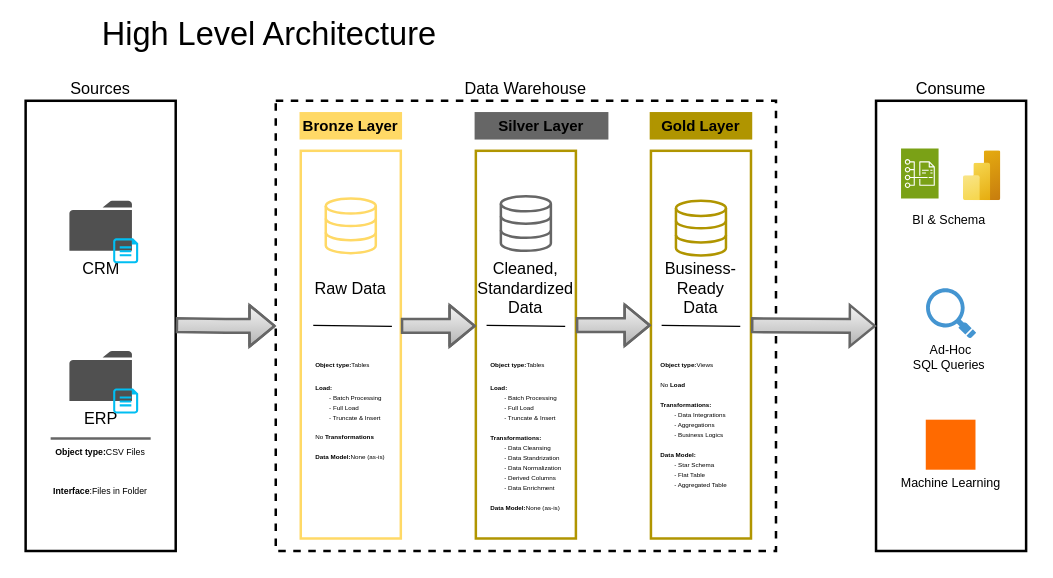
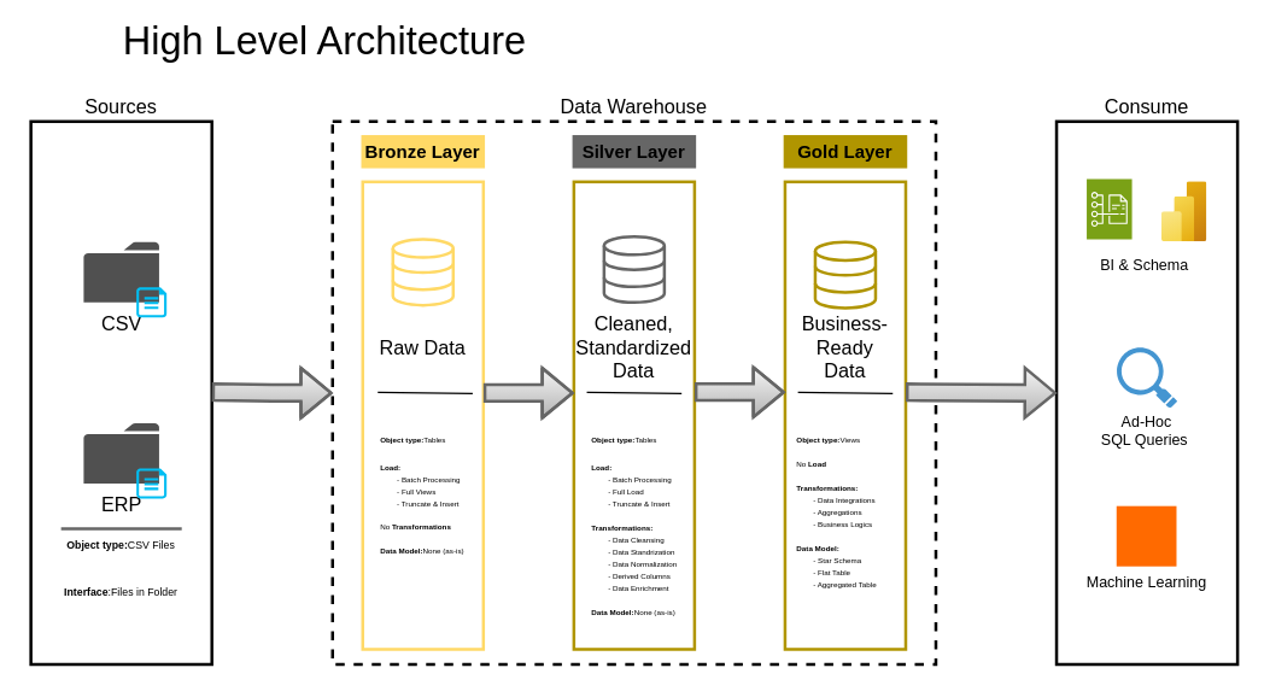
- <mxCell id="11" value="&lt;b&gt;&lt;font style=&quot;font-size: 12px;&quot;&gt;Silver Layer&lt;/font&gt;&lt;/b&gt;" style="rounded=0;whiteSpace=wrap;html=1;fillColor=#666666;strokeColor=#666666;fontColor=#000000;strokeWidth=2;fontSize=13;" parent="1" vertex="1"><mxGeometry x="380" y="90" width="105" height="20" as="geometry" /></mxCell>
+ <mxCell id="11" value="&lt;b&gt;&lt;font style=&quot;font-size: 12px;&quot;&gt;Silver Layer&lt;/font&gt;&lt;/b&gt;" style="rounded=0;whiteSpace=wrap;html=1;fillColor=#666666;strokeColor=#666666;fontColor=#000000;strokeWidth=2;fontSize=13;" parent="1" vertex="1"><mxGeometry x="380" y="90" width="80" height="20" as="geometry" /></mxCell>
- <mxCell id="15" value="CRM" style="sketch=0;pointerEvents=1;shadow=0;dashed=0;html=1;strokeColor=none;fillColor=#505050;labelPosition=center;verticalLabelPosition=bottom;verticalAlign=top;outlineConnect=0;align=center;shape=mxgraph.office.concepts.folder;strokeWidth=2;fontSize=13;" parent="1" vertex="1"><mxGeometry x="55" y="160" width="50" height="40" as="geometry" /></mxCell>
+ <mxCell id="15" value="CSV" style="sketch=0;pointerEvents=1;shadow=0;dashed=0;html=1;strokeColor=none;fillColor=#505050;labelPosition=center;verticalLabelPosition=bottom;verticalAlign=top;outlineConnect=0;align=center;shape=mxgraph.office.concepts.folder;strokeWidth=2;fontSize=13;" parent="1" vertex="1"><mxGeometry x="55" y="160" width="50" height="40" as="geometry" /></mxCell>
- <mxCell id="34" value="&lt;div style=&quot;line-height: 60%;&quot;&gt;&lt;font style=&quot;font-size: 5px; line-height: 60%;&quot;&gt;&lt;b&gt;Object type:&lt;/b&gt;Tables&lt;/font&gt;&lt;/div&gt;&lt;div style=&quot;line-height: 60%;&quot;&gt;&lt;span style=&quot;font-size: 5px;&quot;&gt;&lt;b&gt;&lt;br&gt;&lt;/b&gt;&lt;/span&gt;&lt;div&gt;&lt;font style=&quot;font-size: 5px; line-height: 60%;&quot;&gt;&lt;b&gt;Load:&lt;/b&gt;&lt;/font&gt;&lt;/div&gt;&lt;div&gt;&lt;span style=&quot;font-size: 5px; line-height: 60%;&quot;&gt;&lt;span style=&quot;font-weight: bold; white-space: pre;&quot;&gt;&#09;&lt;/span&gt;- Batch Processing&lt;br&gt;&lt;span style=&quot;white-space: pre;&quot;&gt;&#09;&lt;/span&gt;- Full Load&lt;/span&gt;&lt;/div&gt;&lt;div&gt;&lt;span style=&quot;font-size: 5px; line-height: 60%;&quot;&gt;&lt;span style=&quot;white-space: pre;&quot;&gt;&#09;&lt;/span&gt;- Truncate &amp;amp; Insert&lt;br&gt;&lt;/span&gt;&lt;/div&gt;&lt;div&gt;&lt;br&gt;&lt;/div&gt;&lt;div&gt;&lt;span style=&quot;font-size: 5px; line-height: 60%;&quot;&gt;No &lt;b&gt;Transformations&lt;/b&gt;&lt;/span&gt;&lt;/div&gt;&lt;div&gt;&lt;span style=&quot;font-size: 5px; line-height: 60%;&quot;&gt;&lt;b&gt;&lt;br&gt;&lt;/b&gt;&lt;/span&gt;&lt;/div&gt;&lt;div&gt;&lt;span style=&quot;font-size: 5px; line-height: 60%;&quot;&gt;&lt;b&gt;Data Model:&lt;/b&gt;None (as-is)&lt;/span&gt;&lt;/div&gt;&lt;div&gt;&lt;font style=&quot;font-size: 5px;&quot;&gt;&lt;b style=&quot;&quot;&gt;&lt;br&gt;&lt;/b&gt;&lt;/font&gt;&lt;/div&gt;&lt;div&gt;&lt;font style=&quot;font-size: 5px; line-height: 60%;&quot;&gt;&lt;b&gt;&amp;nbsp;&lt;/b&gt;&lt;/font&gt;&lt;/div&gt;&lt;/div&gt;" style="text;html=1;align=left;verticalAlign=middle;whiteSpace=wrap;rounded=0;strokeWidth=2;fontSize=13;" parent="1" vertex="1"><mxGeometry x="250" y="270" width="60" height="130" as="geometry" /></mxCell>
+ <mxCell id="34" value="&lt;div style=&quot;line-height: 60%;&quot;&gt;&lt;font style=&quot;font-size: 5px; line-height: 60%;&quot;&gt;&lt;b&gt;Object type:&lt;/b&gt;Tables&lt;/font&gt;&lt;/div&gt;&lt;div style=&quot;line-height: 60%;&quot;&gt;&lt;span style=&quot;font-size: 5px;&quot;&gt;&lt;b&gt;&lt;br&gt;&lt;/b&gt;&lt;/span&gt;&lt;div&gt;&lt;font style=&quot;font-size: 5px; line-height: 60%;&quot;&gt;&lt;b&gt;Load:&lt;/b&gt;&lt;/font&gt;&lt;/div&gt;&lt;div&gt;&lt;span style=&quot;font-size: 5px; line-height: 60%;&quot;&gt;&lt;span style=&quot;font-weight: bold; white-space: pre;&quot;&gt;&#09;&lt;/span&gt;- Batch Processing&lt;br&gt;&lt;span style=&quot;white-space: pre;&quot;&gt;&#09;&lt;/span&gt;- Full Views&lt;/span&gt;&lt;/div&gt;&lt;div&gt;&lt;span style=&quot;font-size: 5px; line-height: 60%;&quot;&gt;&lt;span style=&quot;white-space: pre;&quot;&gt;&#09;&lt;/span&gt;- Truncate &amp;amp; Insert&lt;br&gt;&lt;/span&gt;&lt;/div&gt;&lt;div&gt;&lt;br&gt;&lt;/div&gt;&lt;div&gt;&lt;span style=&quot;font-size: 5px; line-height: 60%;&quot;&gt;No &lt;b&gt;Transformations&lt;/b&gt;&lt;/span&gt;&lt;/div&gt;&lt;div&gt;&lt;span style=&quot;font-size: 5px; line-height: 60%;&quot;&gt;&lt;b&gt;&lt;br&gt;&lt;/b&gt;&lt;/span&gt;&lt;/div&gt;&lt;div&gt;&lt;span style=&quot;font-size: 5px; line-height: 60%;&quot;&gt;&lt;b&gt;Data Model:&lt;/b&gt;None (as-is)&lt;/span&gt;&lt;/div&gt;&lt;div&gt;&lt;font style=&quot;font-size: 5px;&quot;&gt;&lt;b style=&quot;&quot;&gt;&lt;br&gt;&lt;/b&gt;&lt;/font&gt;&lt;/div&gt;&lt;div&gt;&lt;font style=&quot;font-size: 5px; line-height: 60%;&quot;&gt;&lt;b&gt;&amp;nbsp;&lt;/b&gt;&lt;/font&gt;&lt;/div&gt;&lt;/div&gt;" style="text;html=1;align=left;verticalAlign=middle;whiteSpace=wrap;rounded=0;strokeWidth=2;fontSize=13;" parent="1" vertex="1"><mxGeometry x="250" y="270" width="60" height="130" as="geometry" /></mxCell>
